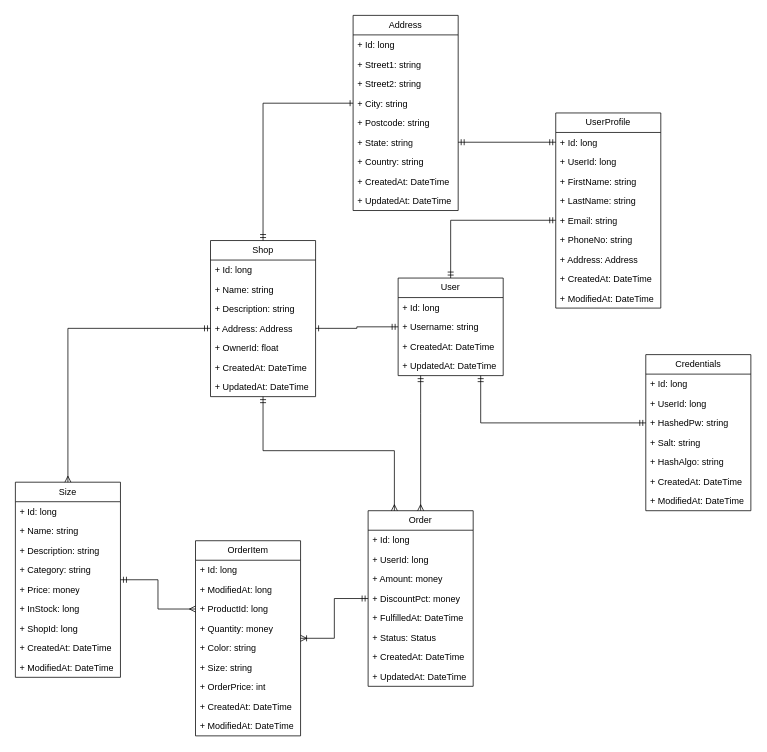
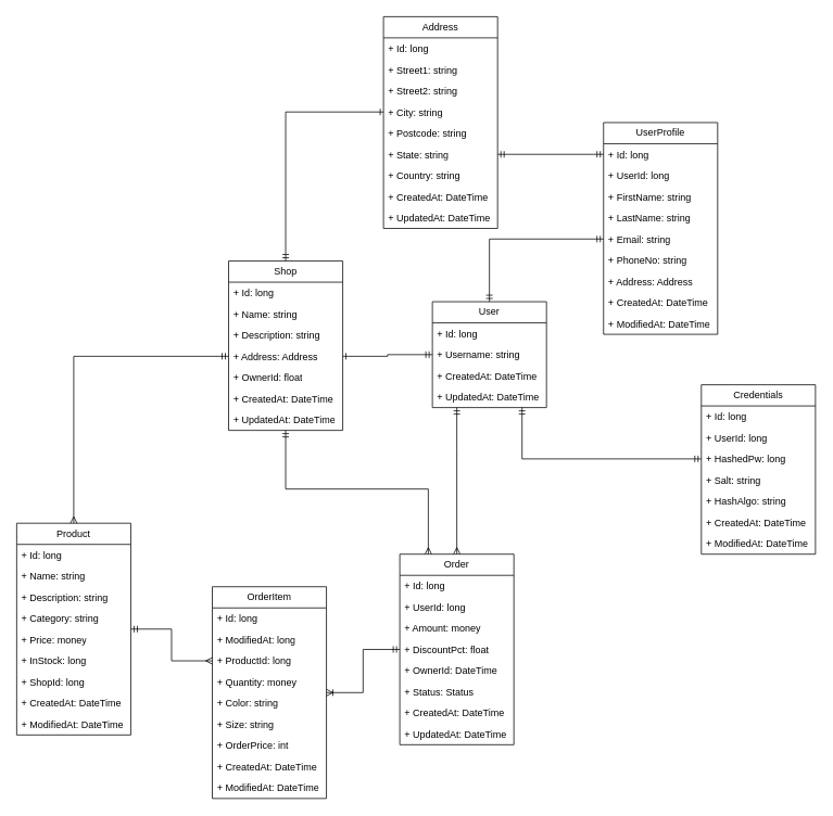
- <mxCell id="33" value="+ HashedPw: string" style="text;strokeColor=none;fillColor=none;align=left;verticalAlign=top;spacingLeft=4;spacingRight=4;overflow=hidden;rotatable=0;points=[[0,0.5],[1,0.5]];portConstraint=eastwest;whiteSpace=wrap;html=1;" parent="30" vertex="1"><mxGeometry y="78" width="140" height="26" as="geometry" /></mxCell>
+ <mxCell id="33" value="+ HashedPw: long" style="text;strokeColor=none;fillColor=none;align=left;verticalAlign=top;spacingLeft=4;spacingRight=4;overflow=hidden;rotatable=0;points=[[0,0.5],[1,0.5]];portConstraint=eastwest;whiteSpace=wrap;html=1;" parent="30" vertex="1"><mxGeometry y="78" width="140" height="26" as="geometry" /></mxCell>
- <mxCell id="59" value="Size" style="swimlane;fontStyle=0;childLayout=stackLayout;horizontal=1;startSize=26;fillColor=none;horizontalStack=0;resizeParent=1;resizeParentMax=0;resizeLast=0;collapsible=1;marginBottom=0;whiteSpace=wrap;html=1;" parent="1" vertex="1"><mxGeometry x="20" y="642" width="140" height="260" as="geometry" /></mxCell>
+ <mxCell id="59" value="Product" style="swimlane;fontStyle=0;childLayout=stackLayout;horizontal=1;startSize=26;fillColor=none;horizontalStack=0;resizeParent=1;resizeParentMax=0;resizeLast=0;collapsible=1;marginBottom=0;whiteSpace=wrap;html=1;" parent="1" vertex="1"><mxGeometry x="20" y="642" width="140" height="260" as="geometry" /></mxCell>
- <mxCell id="42" value="+ DiscountPct: money" style="text;strokeColor=none;fillColor=none;align=left;verticalAlign=top;spacingLeft=4;spacingRight=4;overflow=hidden;rotatable=0;points=[[0,0.5],[1,0.5]];portConstraint=eastwest;whiteSpace=wrap;html=1;" parent="38" vertex="1"><mxGeometry y="104" width="140" height="26" as="geometry" /></mxCell>
+ <mxCell id="42" value="+ DiscountPct: float" style="text;strokeColor=none;fillColor=none;align=left;verticalAlign=top;spacingLeft=4;spacingRight=4;overflow=hidden;rotatable=0;points=[[0,0.5],[1,0.5]];portConstraint=eastwest;whiteSpace=wrap;html=1;" parent="38" vertex="1"><mxGeometry y="104" width="140" height="26" as="geometry" /></mxCell>
- <mxCell id="43" value="+ FulfilledAt: DateTime" style="text;strokeColor=none;fillColor=none;align=left;verticalAlign=top;spacingLeft=4;spacingRight=4;overflow=hidden;rotatable=0;points=[[0,0.5],[1,0.5]];portConstraint=eastwest;whiteSpace=wrap;html=1;" parent="38" vertex="1"><mxGeometry y="130" width="140" height="26" as="geometry" /></mxCell>
+ <mxCell id="43" value="+ OwnerId: DateTime" style="text;strokeColor=none;fillColor=none;align=left;verticalAlign=top;spacingLeft=4;spacingRight=4;overflow=hidden;rotatable=0;points=[[0,0.5],[1,0.5]];portConstraint=eastwest;whiteSpace=wrap;html=1;" parent="38" vertex="1"><mxGeometry y="130" width="140" height="26" as="geometry" /></mxCell>
